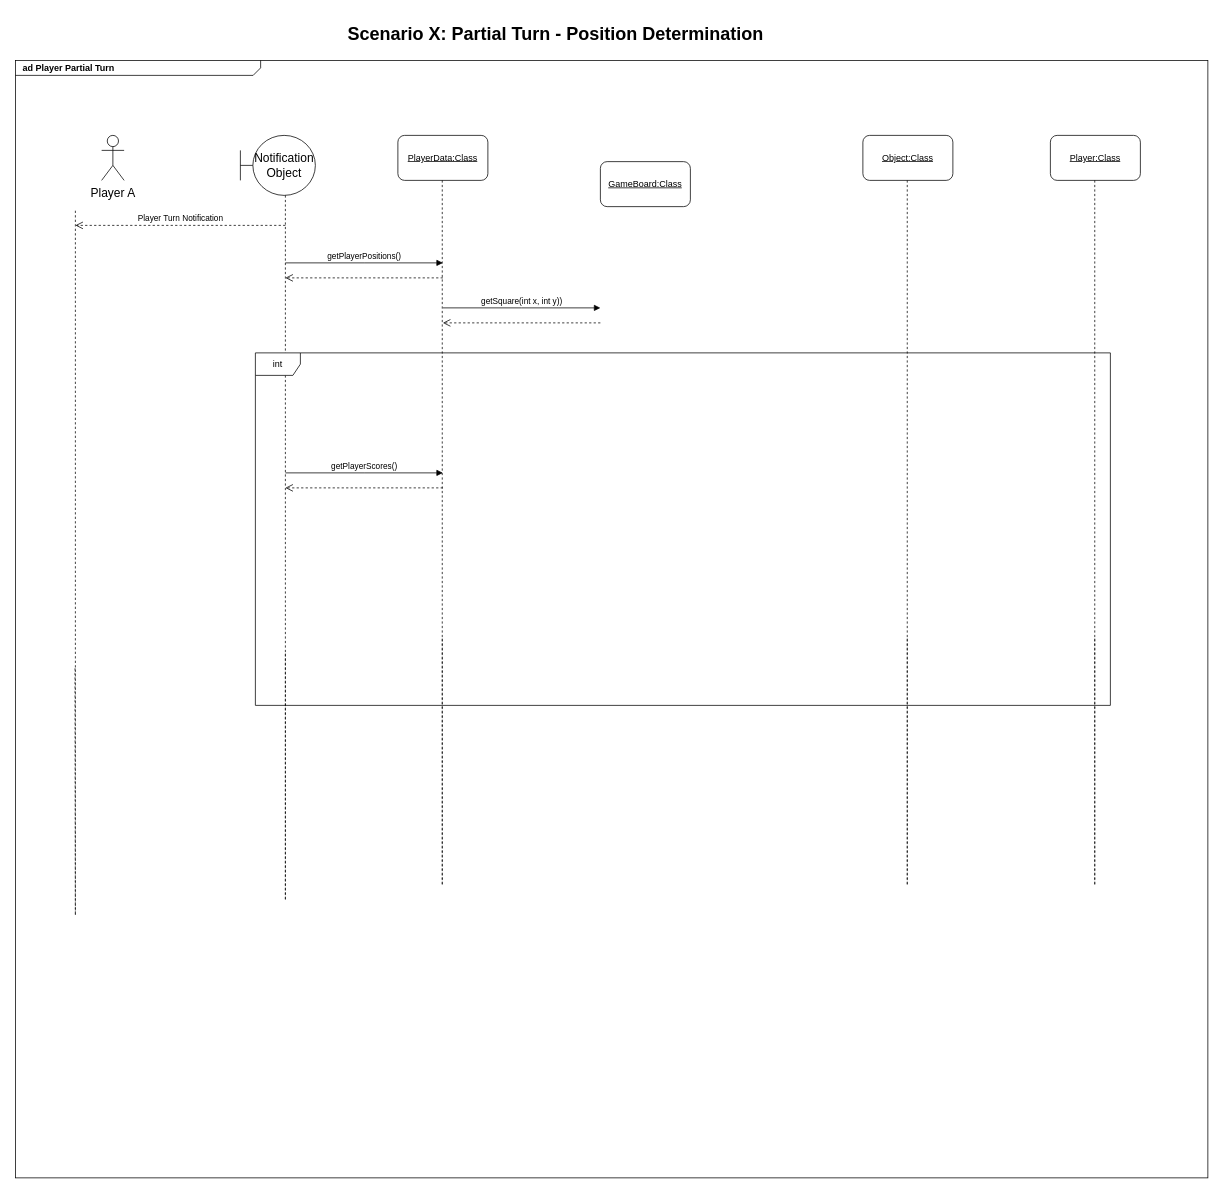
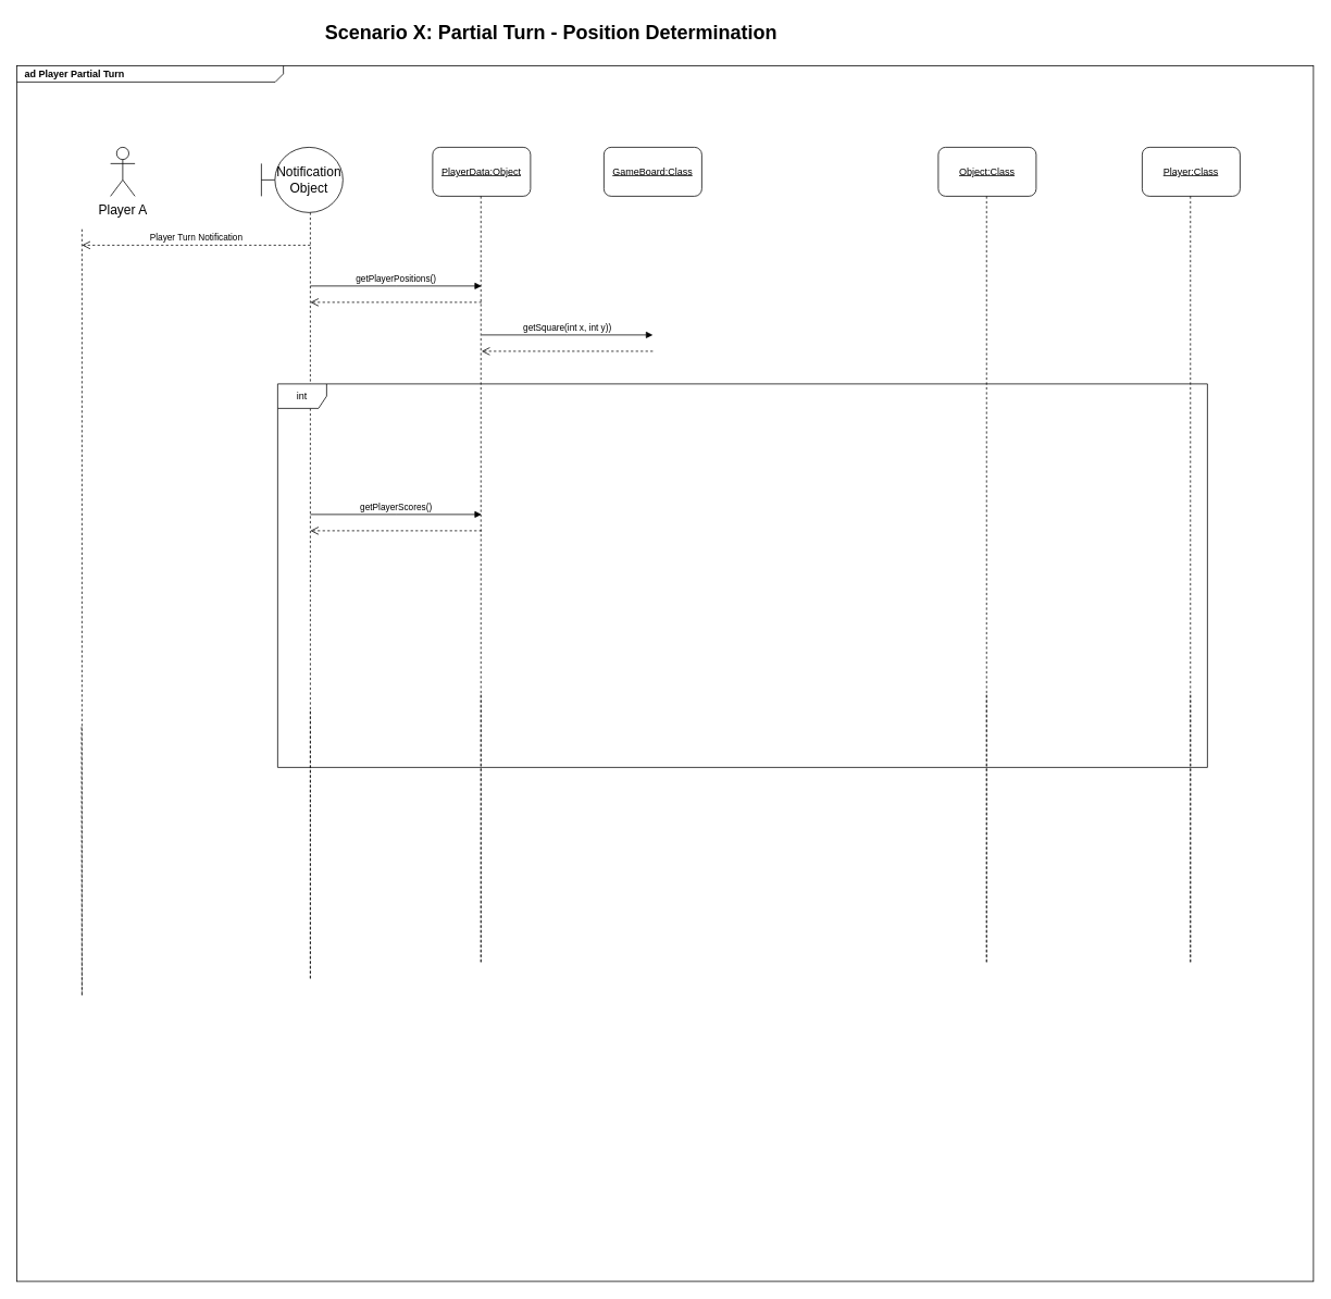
- <mxCell id="9" value="Scenario X: Partial Turn - Position Determination" style="text;strokeColor=none;fillColor=none;html=1;fontSize=24;fontStyle=1;verticalAlign=middle;align=center;" vertex="1" parent="1"><mxGeometry x="455" y="25" width="570" height="40" as="geometry" /></mxCell>
+ <mxCell id="9" value="Scenario X: Partial Turn - Position Determination" style="text;strokeColor=none;fillColor=none;html=1;fontSize=24;fontStyle=1;verticalAlign=middle;align=center;" vertex="1" parent="1"><mxGeometry x="390" y="20" width="570" height="40" as="geometry" /></mxCell>
- <mxCell id="6" value="&lt;u&gt;PlayerData:Class&lt;/u&gt;" style="rounded=1;whiteSpace=wrap;html=1;" vertex="1" parent="1"><mxGeometry x="530" y="180" width="120" height="60" as="geometry" /></mxCell>
+ <mxCell id="6" value="&lt;u&gt;PlayerData:Object&lt;/u&gt;" style="rounded=1;whiteSpace=wrap;html=1;" vertex="1" parent="1"><mxGeometry x="530" y="180" width="120" height="60" as="geometry" /></mxCell>
- <mxCell id="8" value="&lt;u&gt;GameBoard:Class&lt;/u&gt;" style="rounded=1;whiteSpace=wrap;html=1;" vertex="1" parent="1"><mxGeometry x="800" y="215" width="120" height="60" as="geometry" /></mxCell>
+ <mxCell id="8" value="&lt;u&gt;GameBoard:Class&lt;/u&gt;" style="rounded=1;whiteSpace=wrap;html=1;" vertex="1" parent="1"><mxGeometry x="740" y="180" width="120" height="60" as="geometry" /></mxCell>
